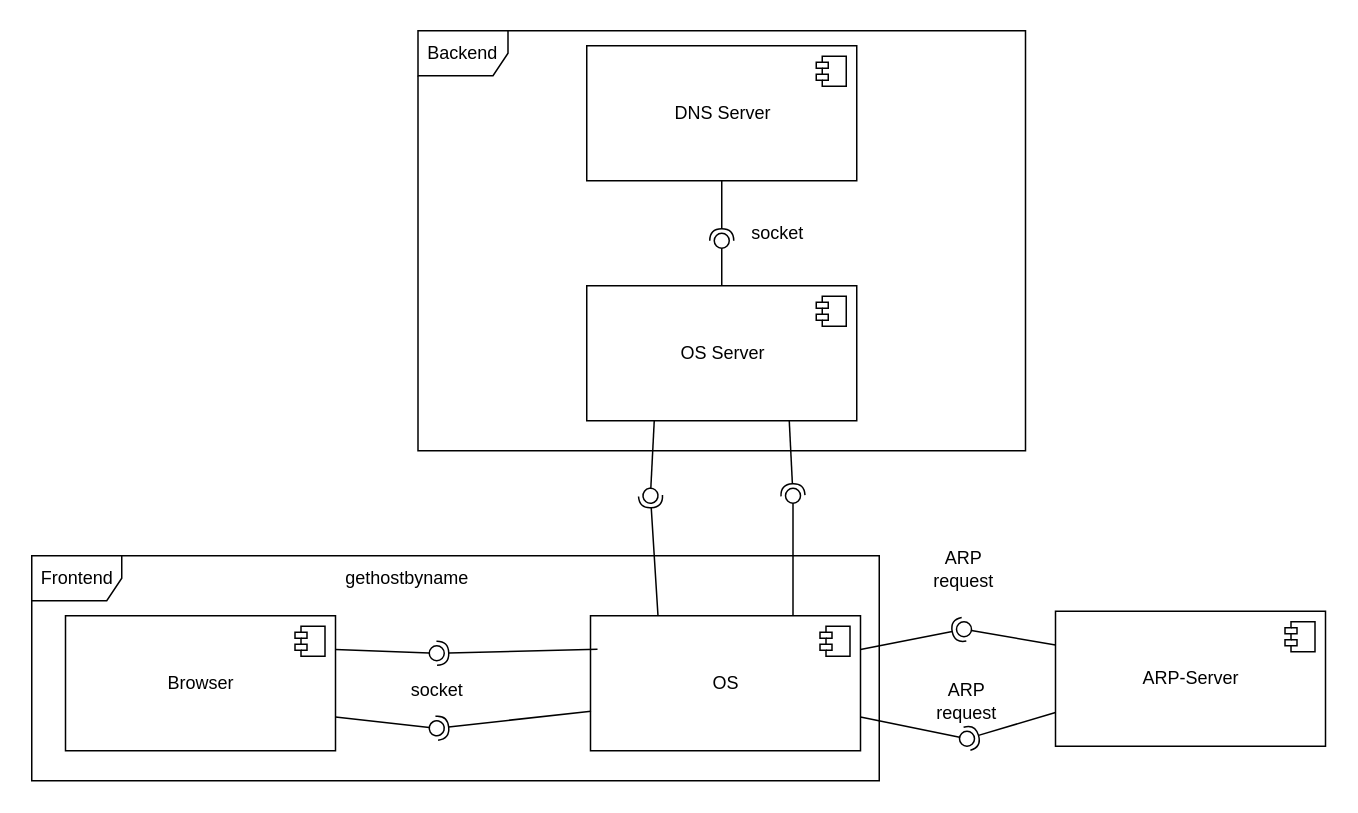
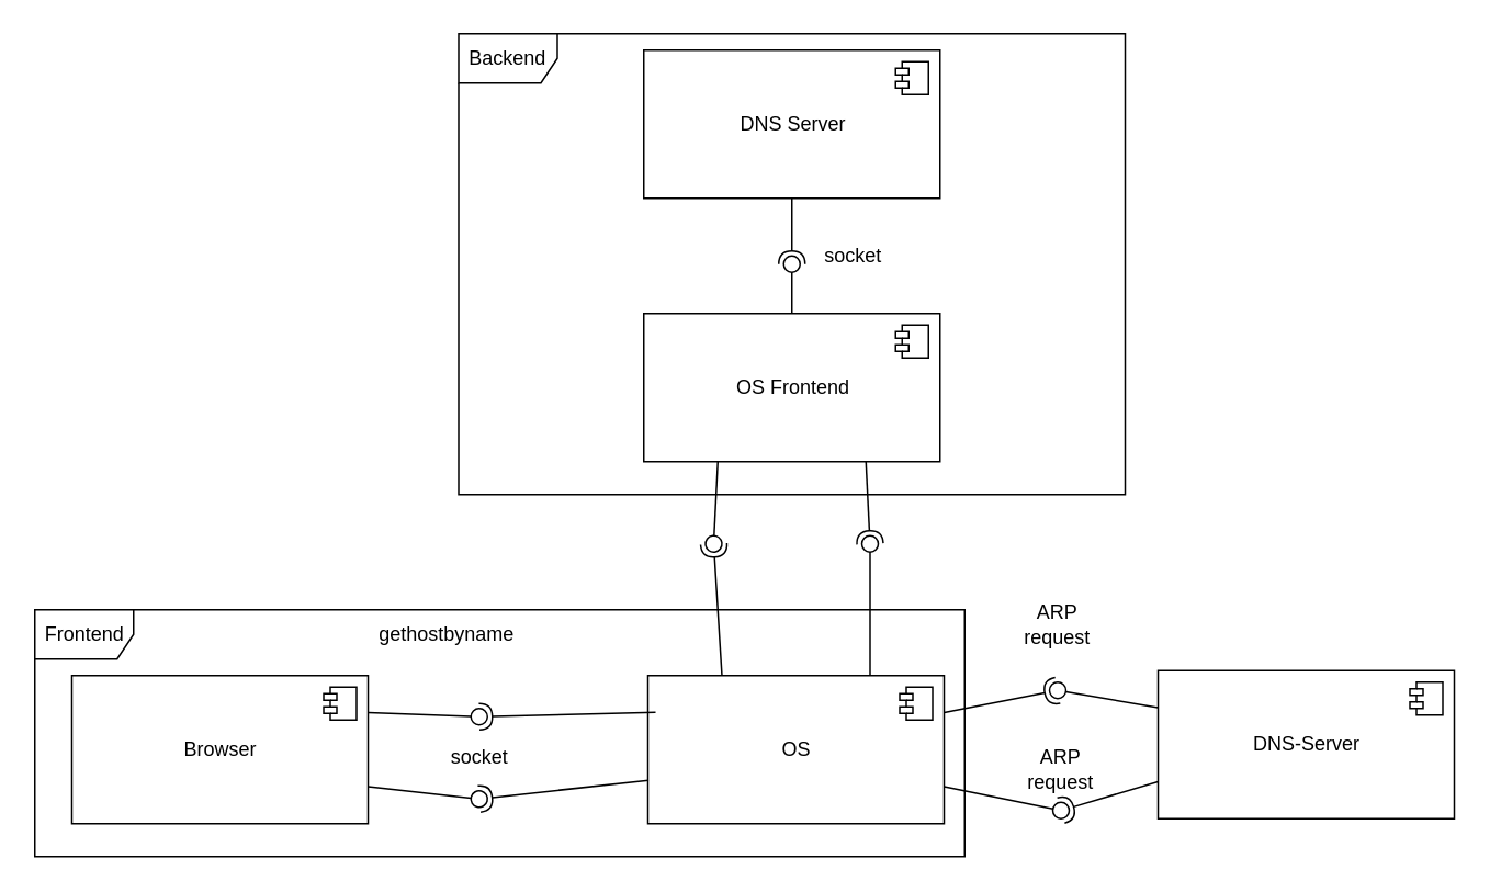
- <mxCell id="26" value="OS Server" style="html=1;" vertex="1" parent="1"><mxGeometry x="390.5" y="190" width="180" height="90" as="geometry" /></mxCell>
+ <mxCell id="26" value="OS Frontend" style="html=1;" vertex="1" parent="1"><mxGeometry x="390.5" y="190" width="180" height="90" as="geometry" /></mxCell>
- <mxCell id="2" value="ARP-Server" style="html=1;" vertex="1" parent="1"><mxGeometry x="703" y="407" width="180" height="90" as="geometry" /></mxCell>
+ <mxCell id="2" value="DNS-Server" style="html=1;" vertex="1" parent="1"><mxGeometry x="703" y="407" width="180" height="90" as="geometry" /></mxCell>
